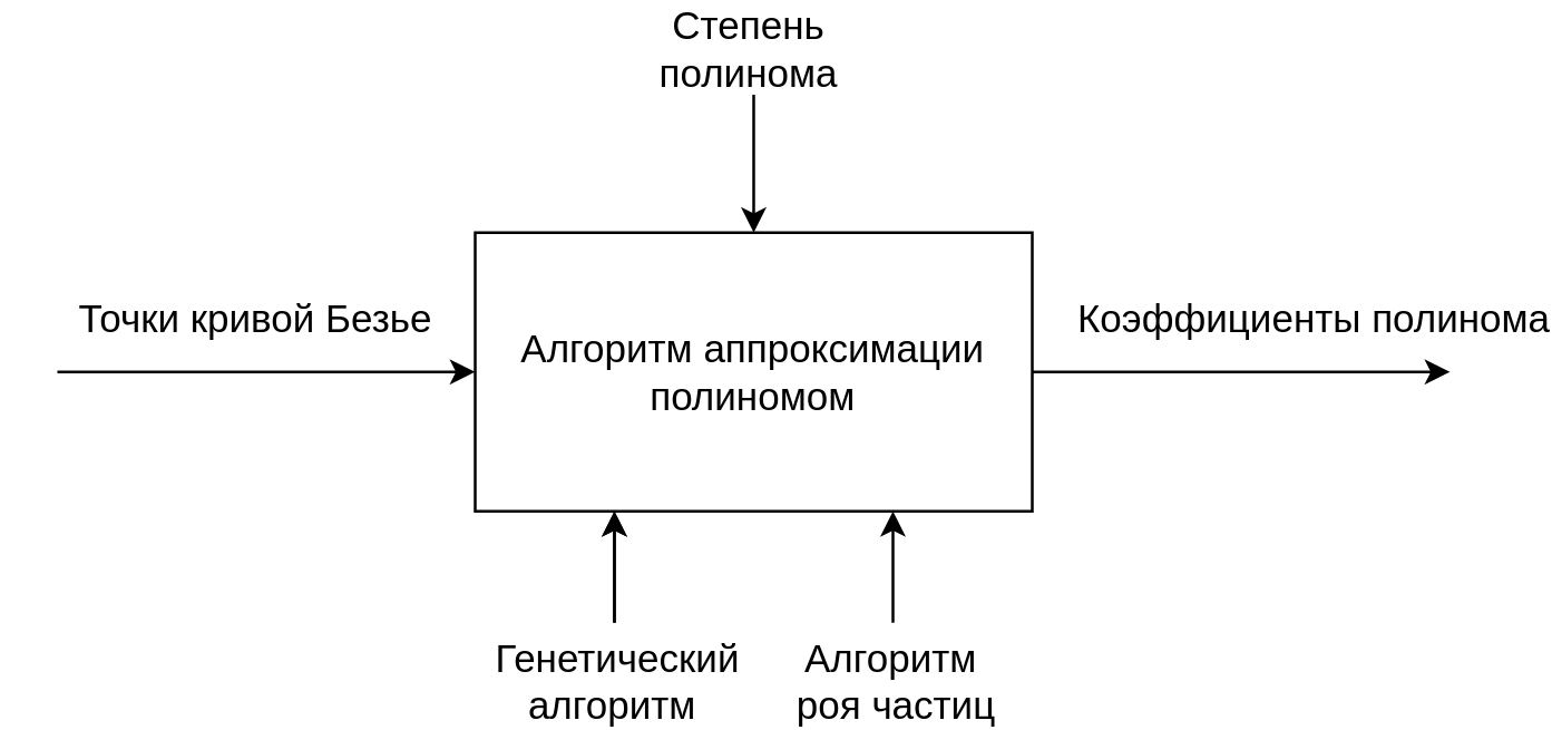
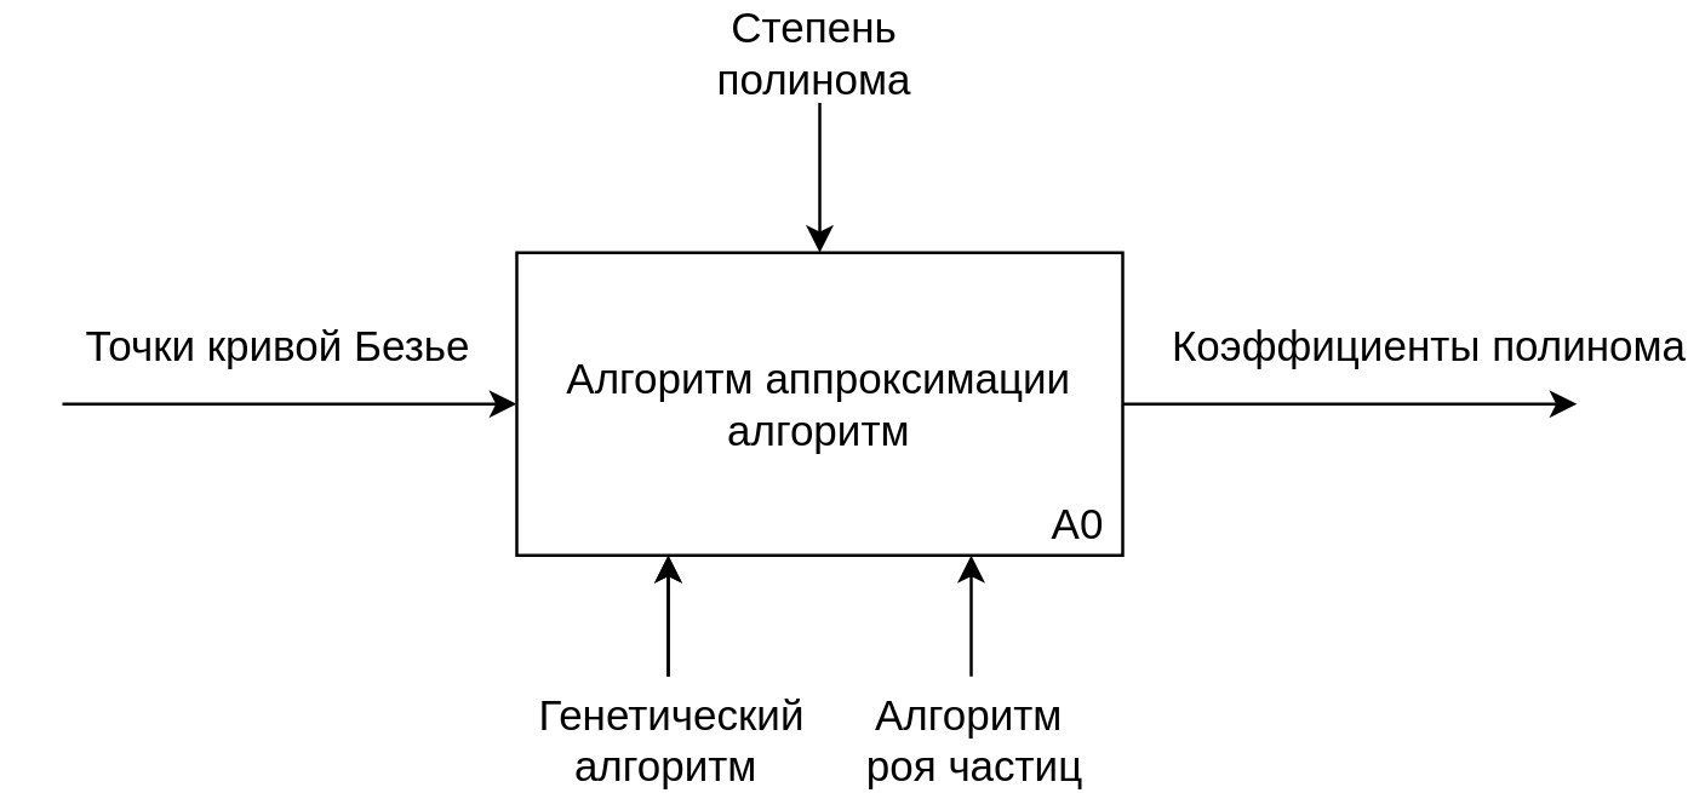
- <mxCell id="2" value="Алгоритм аппроксимации полиномом" style="rounded=0;whiteSpace=wrap;html=1;fontSize=14;" parent="1" vertex="1"><mxGeometry x="170" y="80" width="200" height="100" as="geometry" /></mxCell>
+ <mxCell id="2" value="Алгоритм аппроксимации алгоритм" style="rounded=0;whiteSpace=wrap;html=1;fontSize=14;" parent="1" vertex="1"><mxGeometry x="170" y="80" width="200" height="100" as="geometry" /></mxCell>
+ <mxCell id="10" value="А0" style="text;html=1;align=center;verticalAlign=middle;resizable=0;points=[];autosize=1;fontSize=14;" parent="1" vertex="1"><mxGeometry x="340" y="160" width="30" height="20" as="geometry" /></mxCell>
